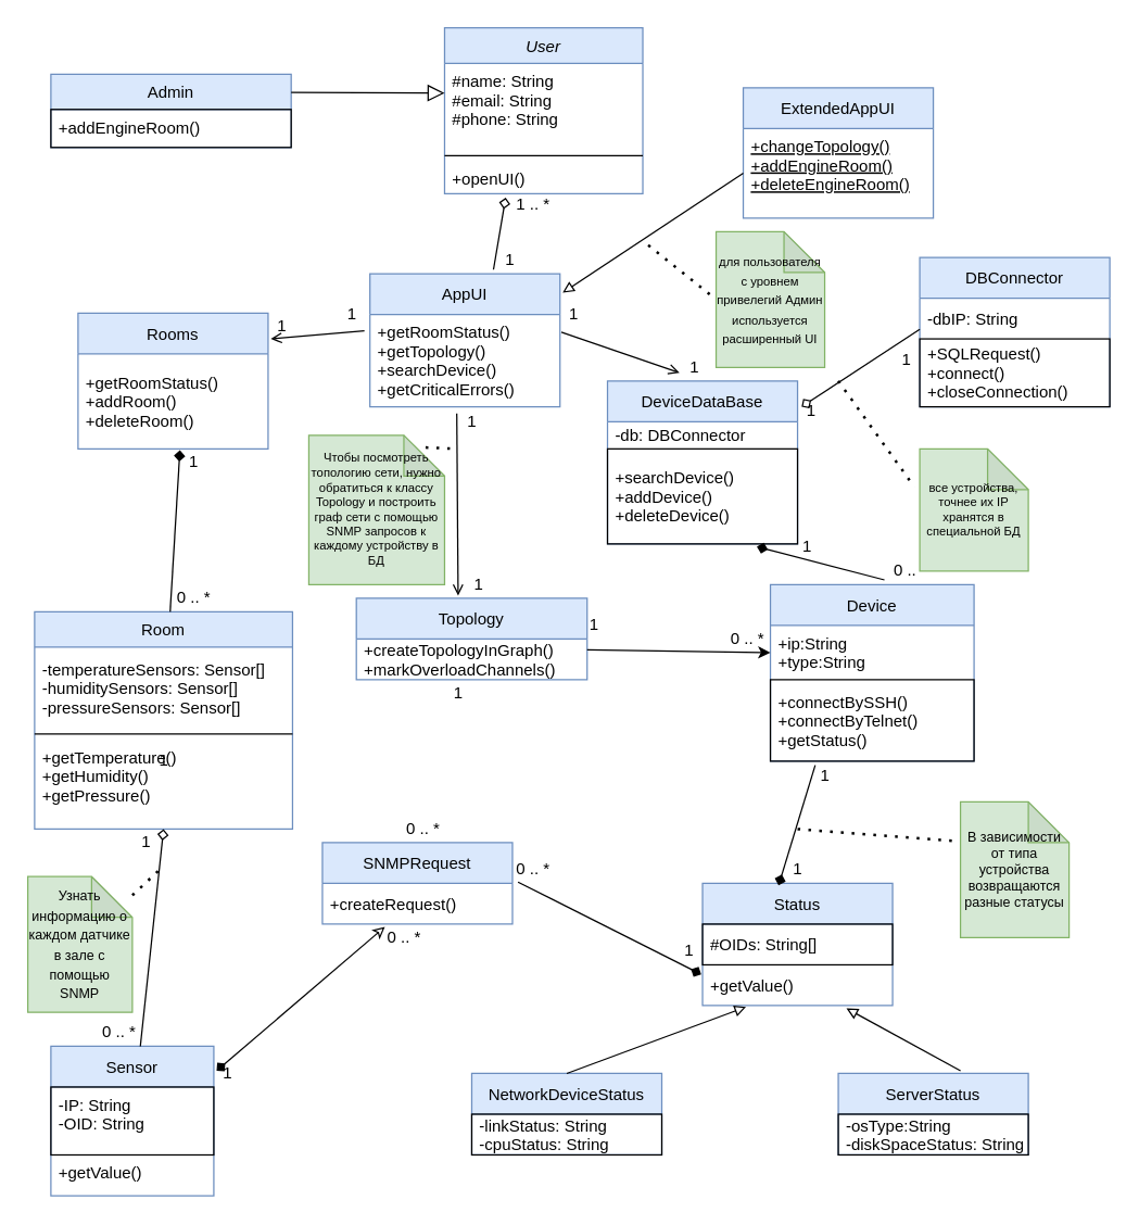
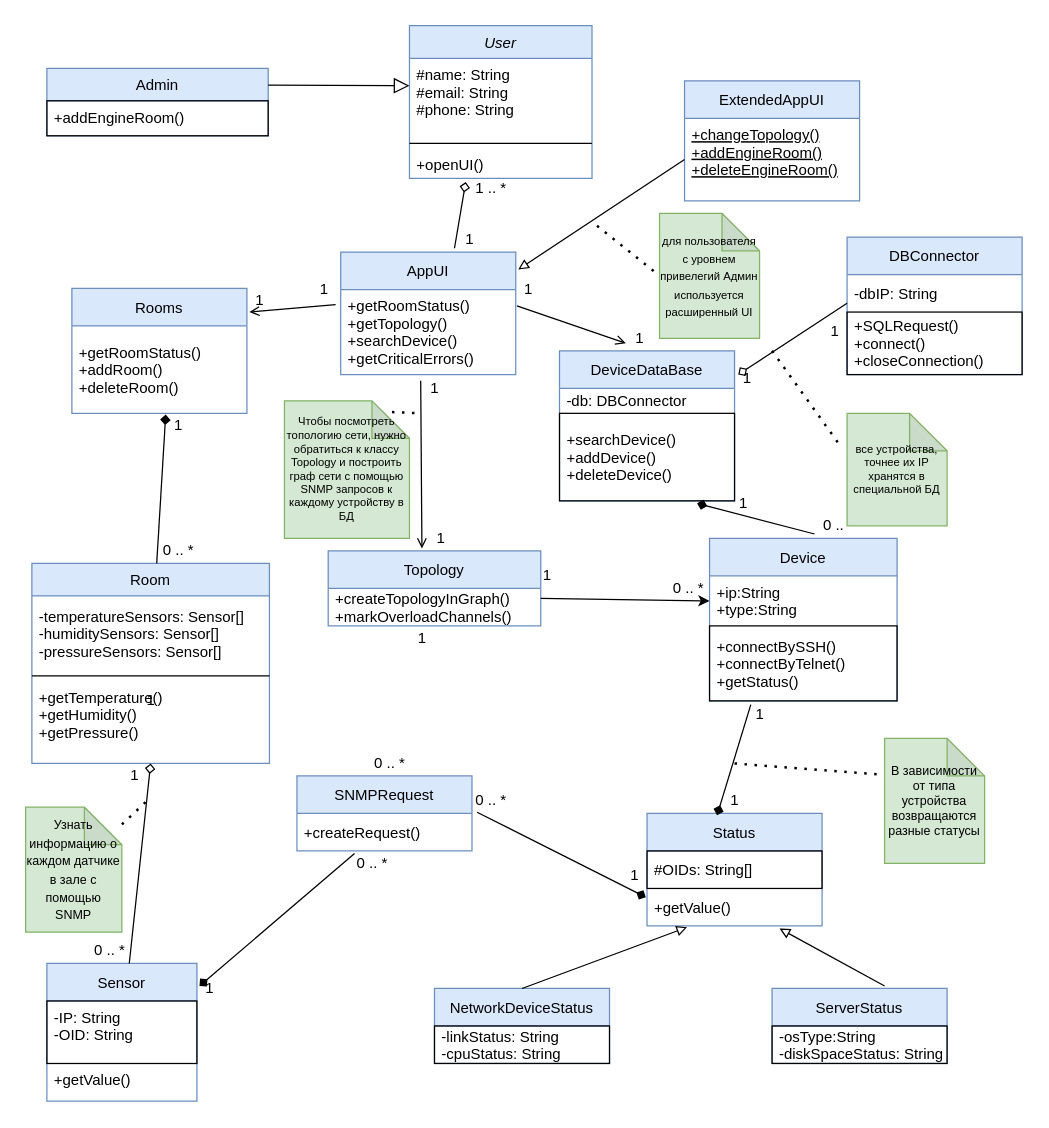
- <mxCell id="47" value="" style="endArrow=classic;html=1;rounded=0;exitX=1.017;exitY=0.164;exitDx=0;exitDy=0;entryX=0.329;entryY=1.067;entryDx=0;entryDy=0;entryPerimeter=0;exitPerimeter=0;endFill=0;startArrow=diamond;startFill=1;" edge="1" parent="1" source="42" target="26"><mxGeometry width="50" height="50" relative="1" as="geometry"><mxPoint x="397" y="740" as="sourcePoint" /><mxPoint x="447" y="690" as="targetPoint" /></mxGeometry></mxCell>
+ <mxCell id="47" value="" style="endArrow=none;html=1;rounded=0;exitX=1.017;exitY=0.164;exitDx=0;exitDy=0;entryX=0.329;entryY=1.067;entryDx=0;entryDy=0;entryPerimeter=0;exitPerimeter=0;endFill=0;startArrow=diamond;startFill=1;" edge="1" parent="1" source="42" target="26"><mxGeometry width="50" height="50" relative="1" as="geometry"><mxPoint x="397" y="740" as="sourcePoint" /><mxPoint x="447" y="690" as="targetPoint" /></mxGeometry></mxCell>
